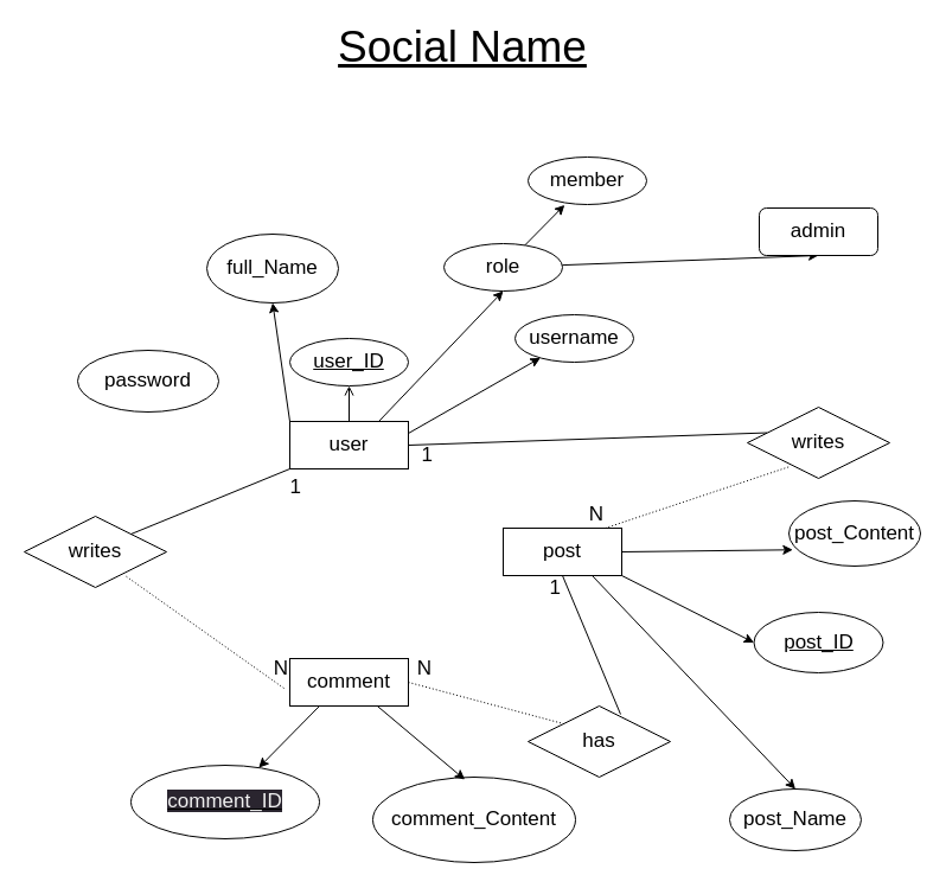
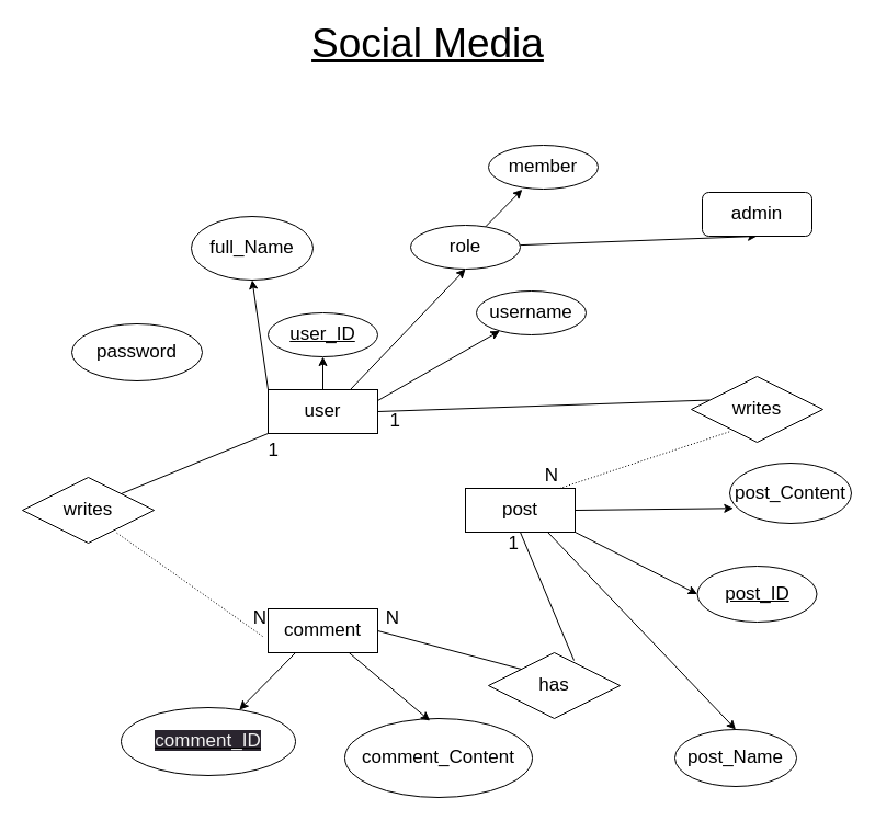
- <mxCell id="39" value="Social Name" style="text;strokeColor=none;align=center;fillColor=none;html=1;verticalAlign=middle;whiteSpace=wrap;rounded=0;fontSize=37;fontStyle=4" parent="1" vertex="1"><mxGeometry x="265" y="20" width="250" height="40" as="geometry" /></mxCell>
+ <mxCell id="39" value="Social Media" style="text;strokeColor=none;align=center;fillColor=none;html=1;verticalAlign=middle;whiteSpace=wrap;rounded=0;fontSize=37;fontStyle=4" parent="1" vertex="1"><mxGeometry x="265" y="20" width="250" height="40" as="geometry" /></mxCell>
- <mxCell id="2" style="edgeStyle=orthogonalEdgeStyle;rounded=0;orthogonalLoop=1;jettySize=auto;html=1;exitX=0.5;exitY=0;exitDx=0;exitDy=0;entryX=0.5;entryY=1;entryDx=0;entryDy=0;fontSize=17;endArrow=open;" parent="1" source="15" target="3" edge="1"><mxGeometry relative="1" as="geometry"><mxPoint x="294" y="355" as="sourcePoint" /></mxGeometry></mxCell>
+ <mxCell id="2" style="edgeStyle=orthogonalEdgeStyle;rounded=0;orthogonalLoop=1;jettySize=auto;html=1;exitX=0.5;exitY=0;exitDx=0;exitDy=0;entryX=0.5;entryY=1;entryDx=0;entryDy=0;fontSize=17;" parent="1" source="15" target="3" edge="1"><mxGeometry relative="1" as="geometry"><mxPoint x="294" y="355" as="sourcePoint" /></mxGeometry></mxCell>
- <mxCell id="33" value="" style="endArrow=none;html=1;rounded=0;dashed=1;dashPattern=1 2;entryX=0;entryY=0;entryDx=0;entryDy=0;exitX=1;exitY=0.5;exitDx=0;exitDy=0;fontSize=17;" parent="1" target="32" edge="1" source="43"><mxGeometry relative="1" as="geometry"><mxPoint x="390.4" y="576.4" as="sourcePoint" /><mxPoint x="389" y="785" as="targetPoint" /></mxGeometry></mxCell>
+ <mxCell id="33" value="" style="endArrow=none;html=1;rounded=0;dashed=0;dashPattern=1 2;entryX=0;entryY=0;entryDx=0;entryDy=0;exitX=1;exitY=0.5;exitDx=0;exitDy=0;fontSize=17;" parent="1" target="32" edge="1" source="43"><mxGeometry relative="1" as="geometry"><mxPoint x="390.4" y="576.4" as="sourcePoint" /><mxPoint x="389" y="785" as="targetPoint" /></mxGeometry></mxCell>
